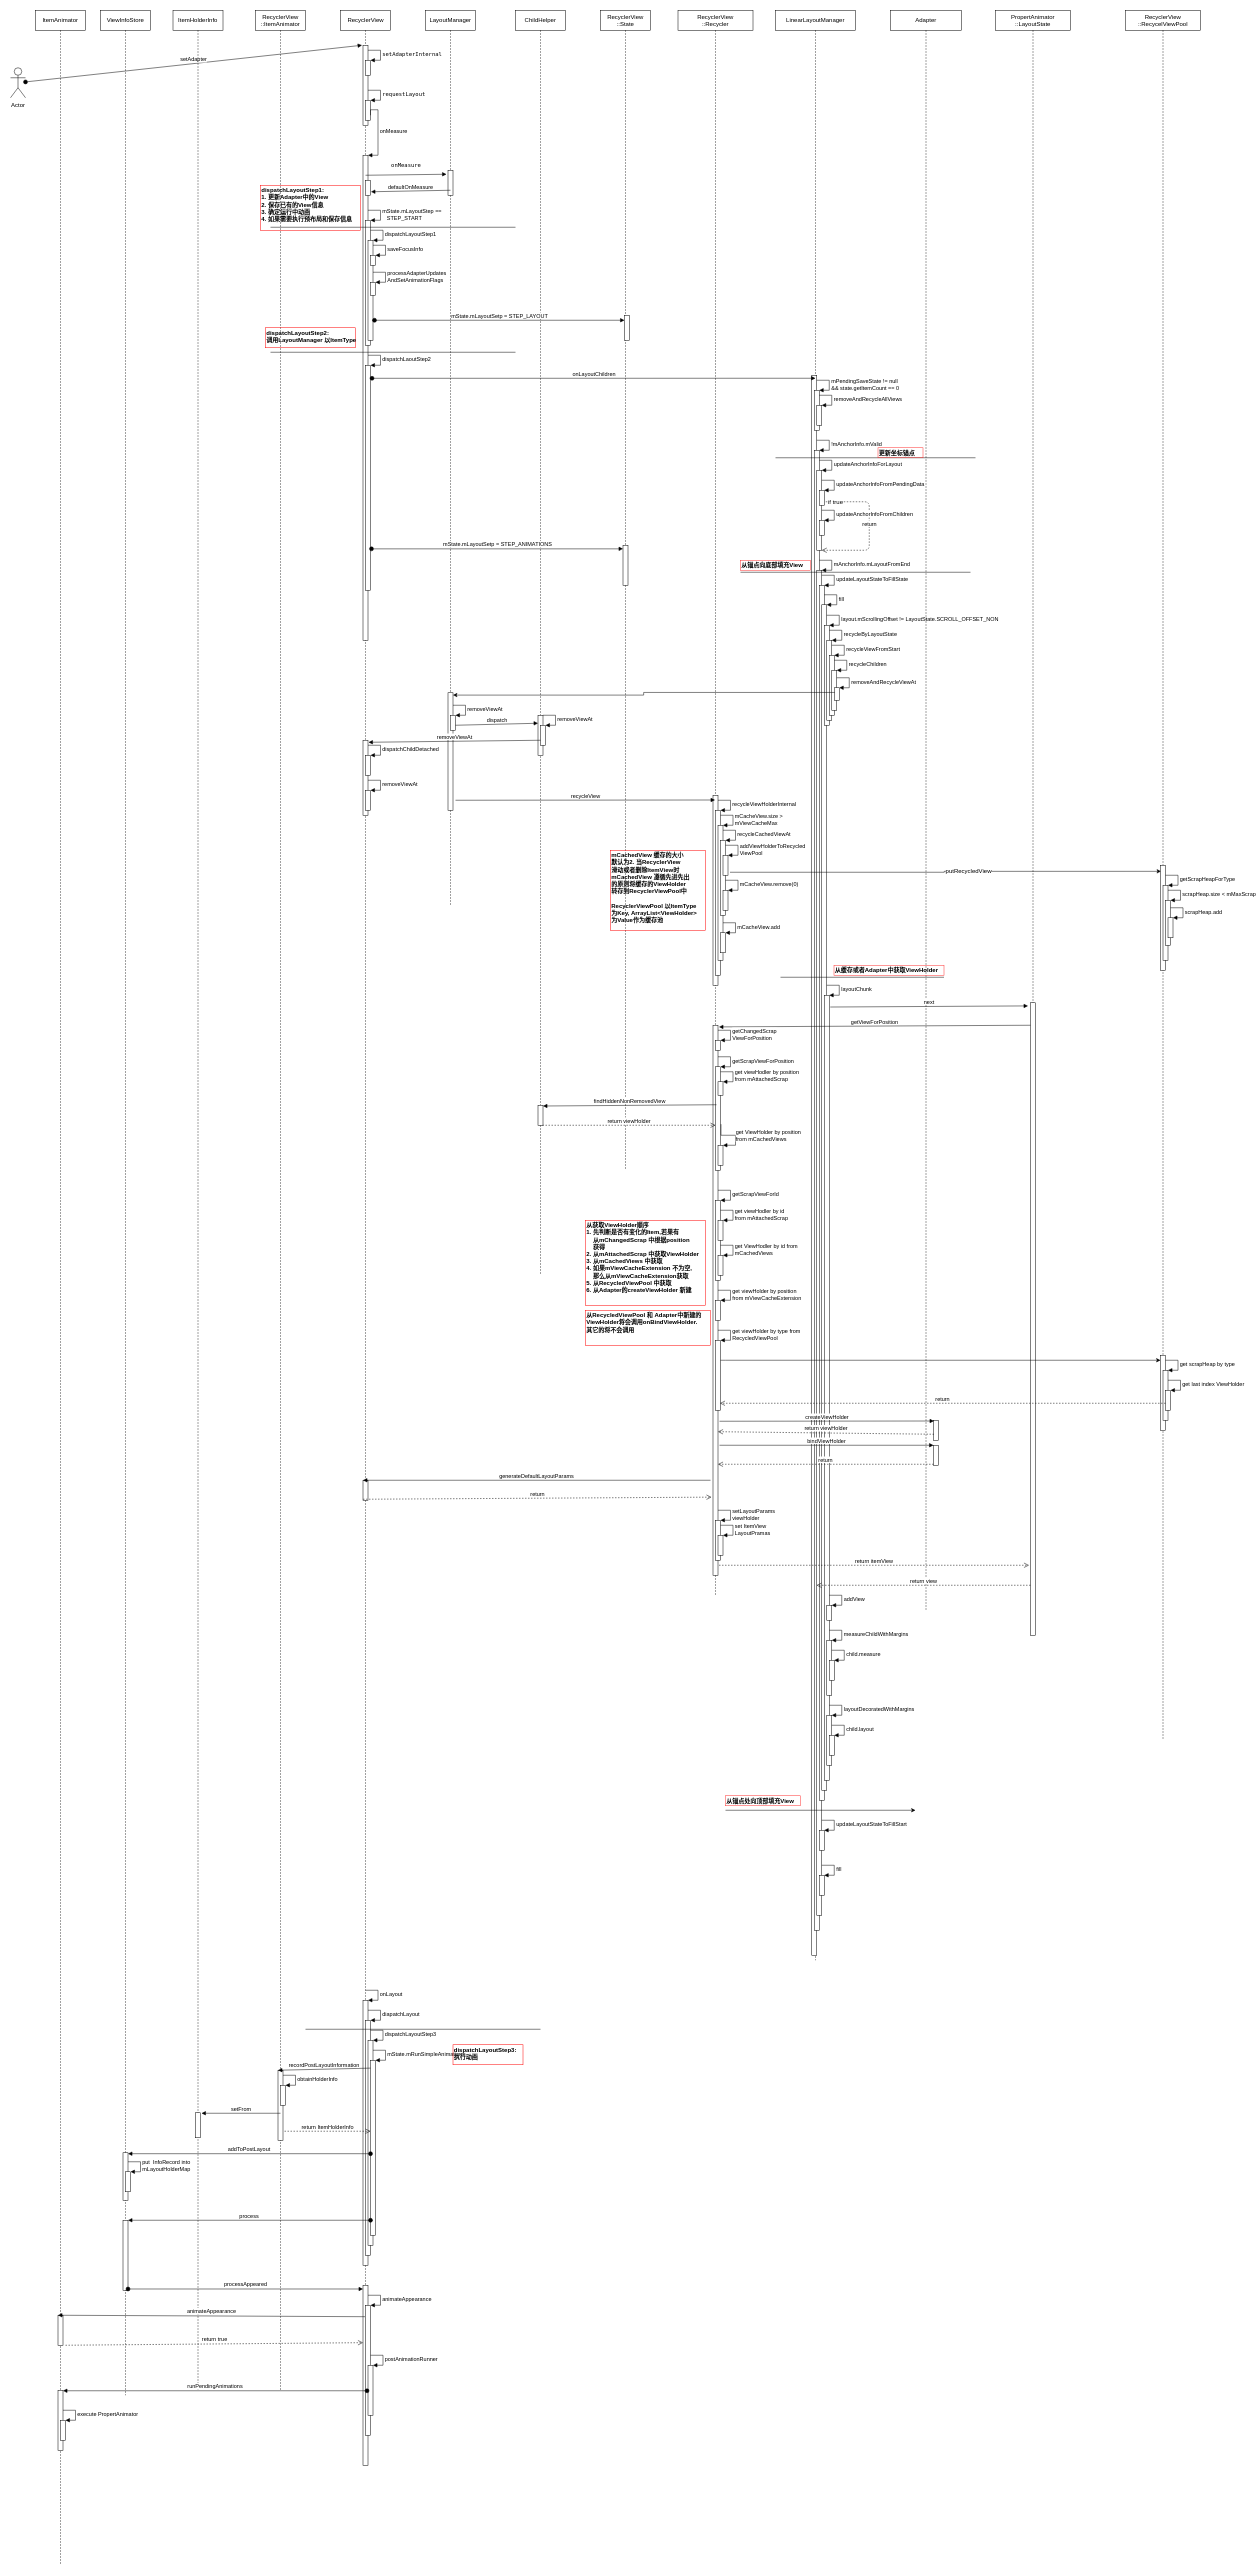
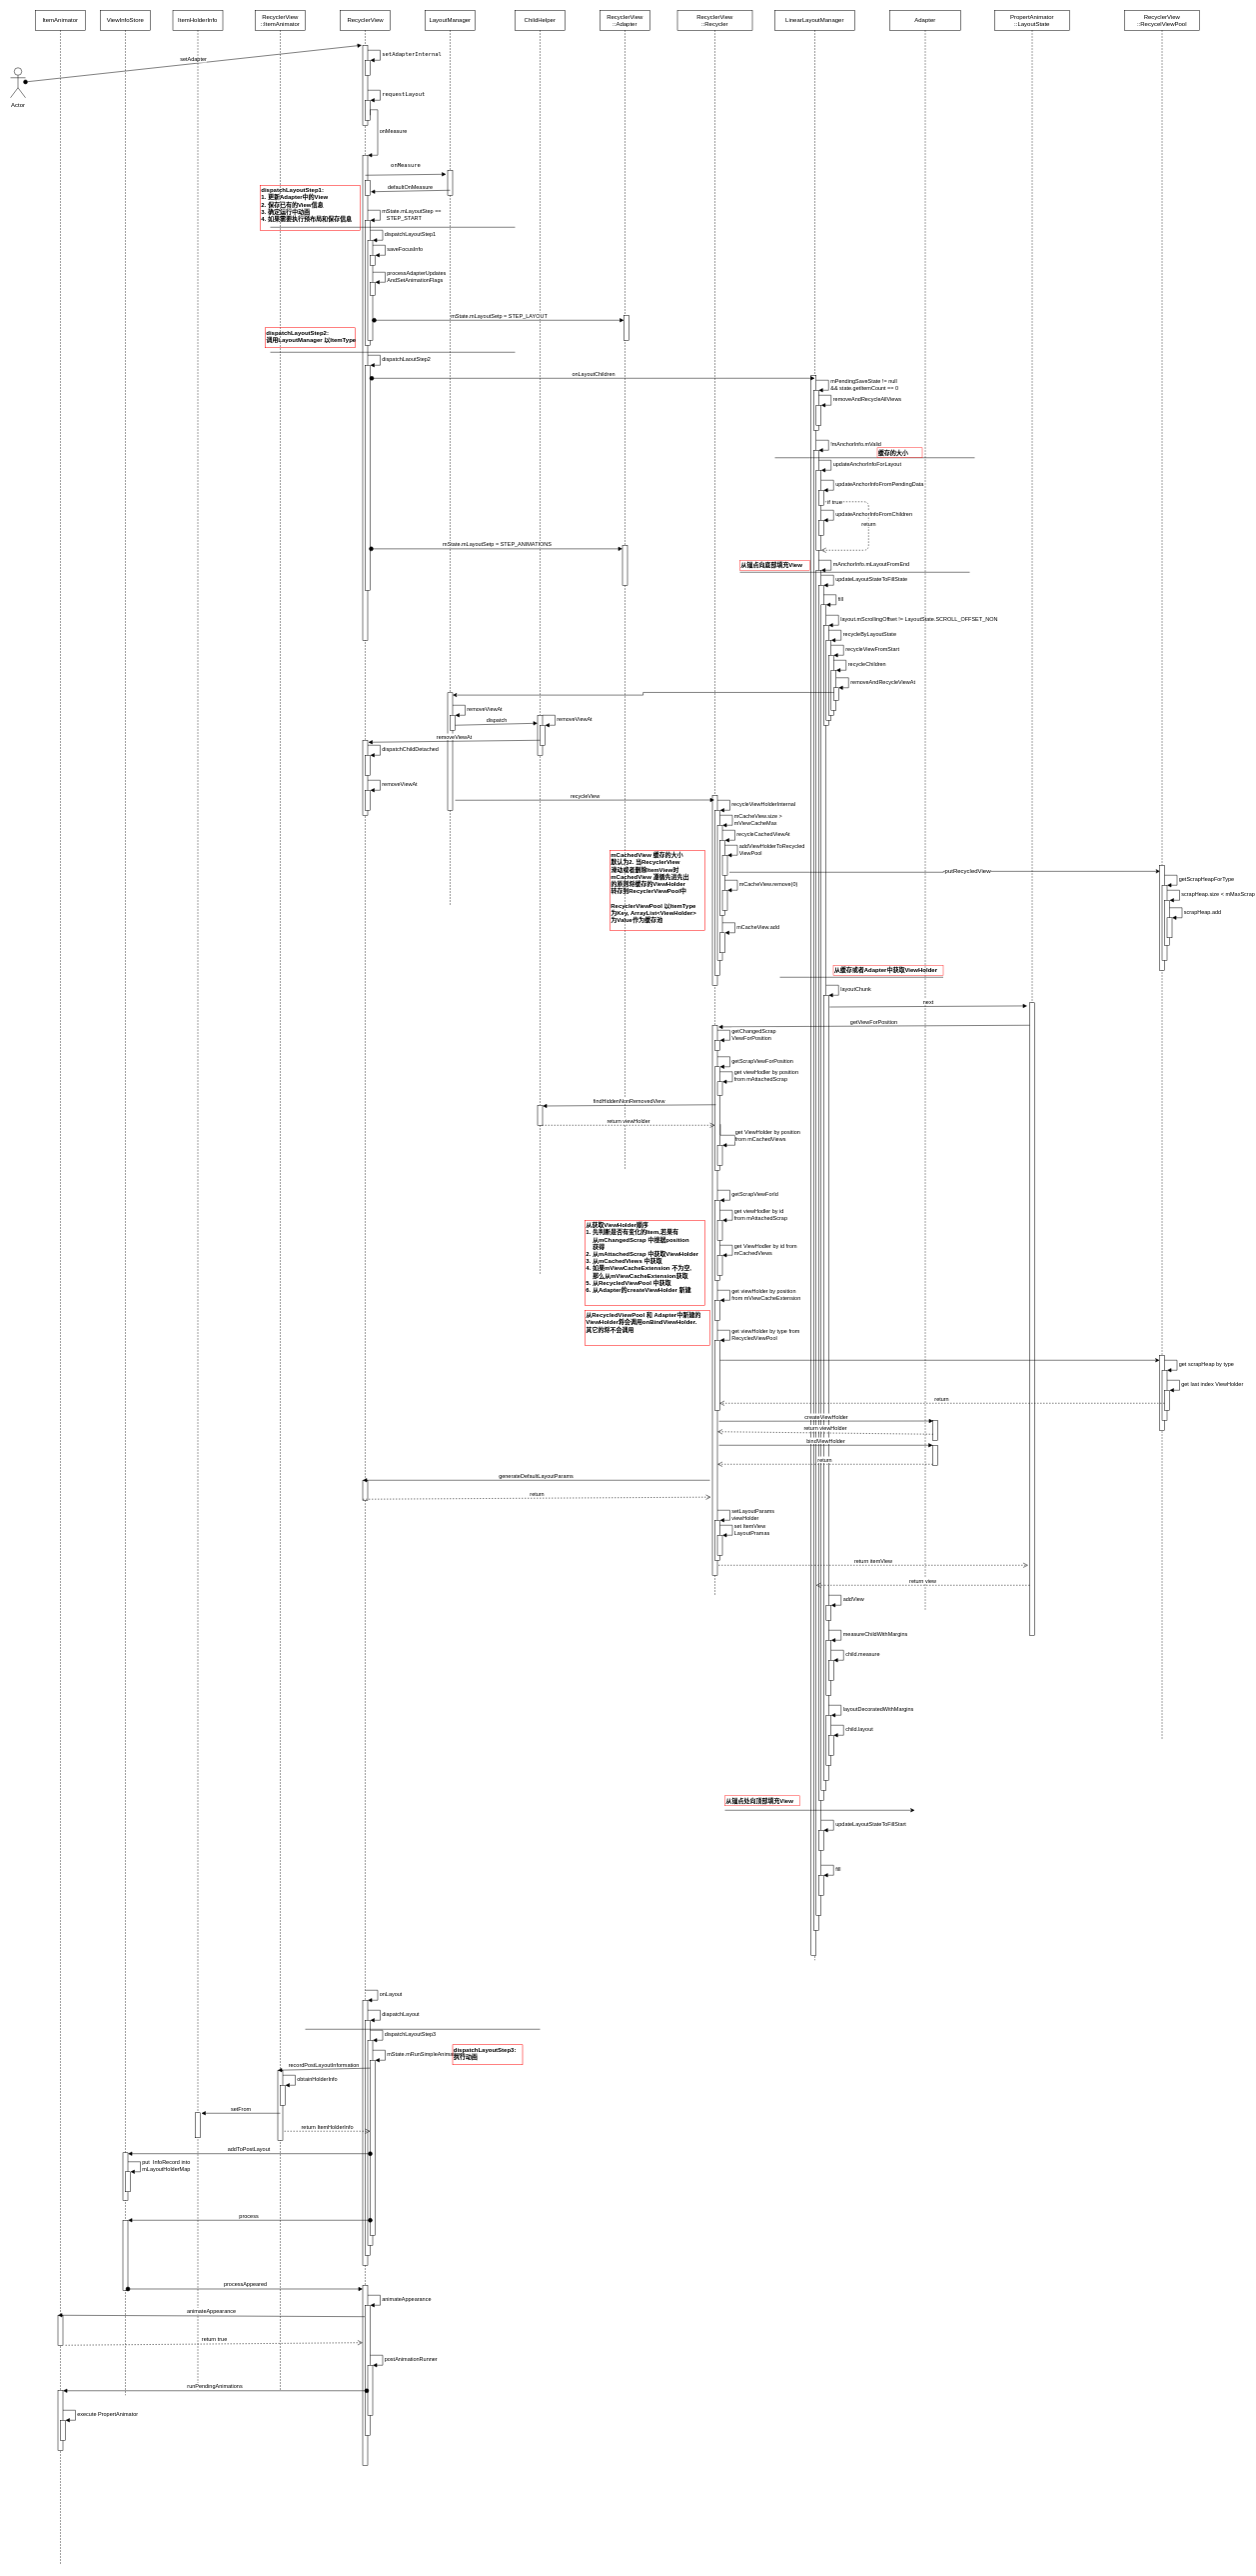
- <mxCell id="50" value="RecyclerView&lt;br&gt;::&lt;span&gt;State&lt;/span&gt;" style="shape=umlLifeline;perimeter=lifelinePerimeter;whiteSpace=wrap;html=1;container=1;collapsible=0;recursiveResize=0;outlineConnect=0;" parent="1" vertex="1"><mxGeometry x="1200" width="100" height="2320" as="geometry" y="20" /></mxCell>
+ <mxCell id="50" value="RecyclerView&lt;br&gt;::&lt;span&gt;Adapter&lt;/span&gt;" style="shape=umlLifeline;perimeter=lifelinePerimeter;whiteSpace=wrap;html=1;container=1;collapsible=0;recursiveResize=0;outlineConnect=0;" parent="1" vertex="1"><mxGeometry x="1200" width="100" height="2320" as="geometry" y="20" /></mxCell>
- <mxCell id="185" value="&lt;b&gt;更新坐标锚点&lt;/b&gt;" style="text;html=1;resizable=0;points=[];autosize=1;align=left;verticalAlign=top;spacingTop=-4;strokeColor=#FF3333;" vertex="1" parent="1"><mxGeometry x="1755" y="895" width="90" height="20" as="geometry" /></mxCell>
+ <mxCell id="185" value="&lt;b&gt;缓存的大小&lt;/b&gt;" style="text;html=1;resizable=0;points=[];autosize=1;align=left;verticalAlign=top;spacingTop=-4;strokeColor=#FF3333;" vertex="1" parent="1"><mxGeometry x="1755" y="895" width="90" height="20" as="geometry" /></mxCell>
